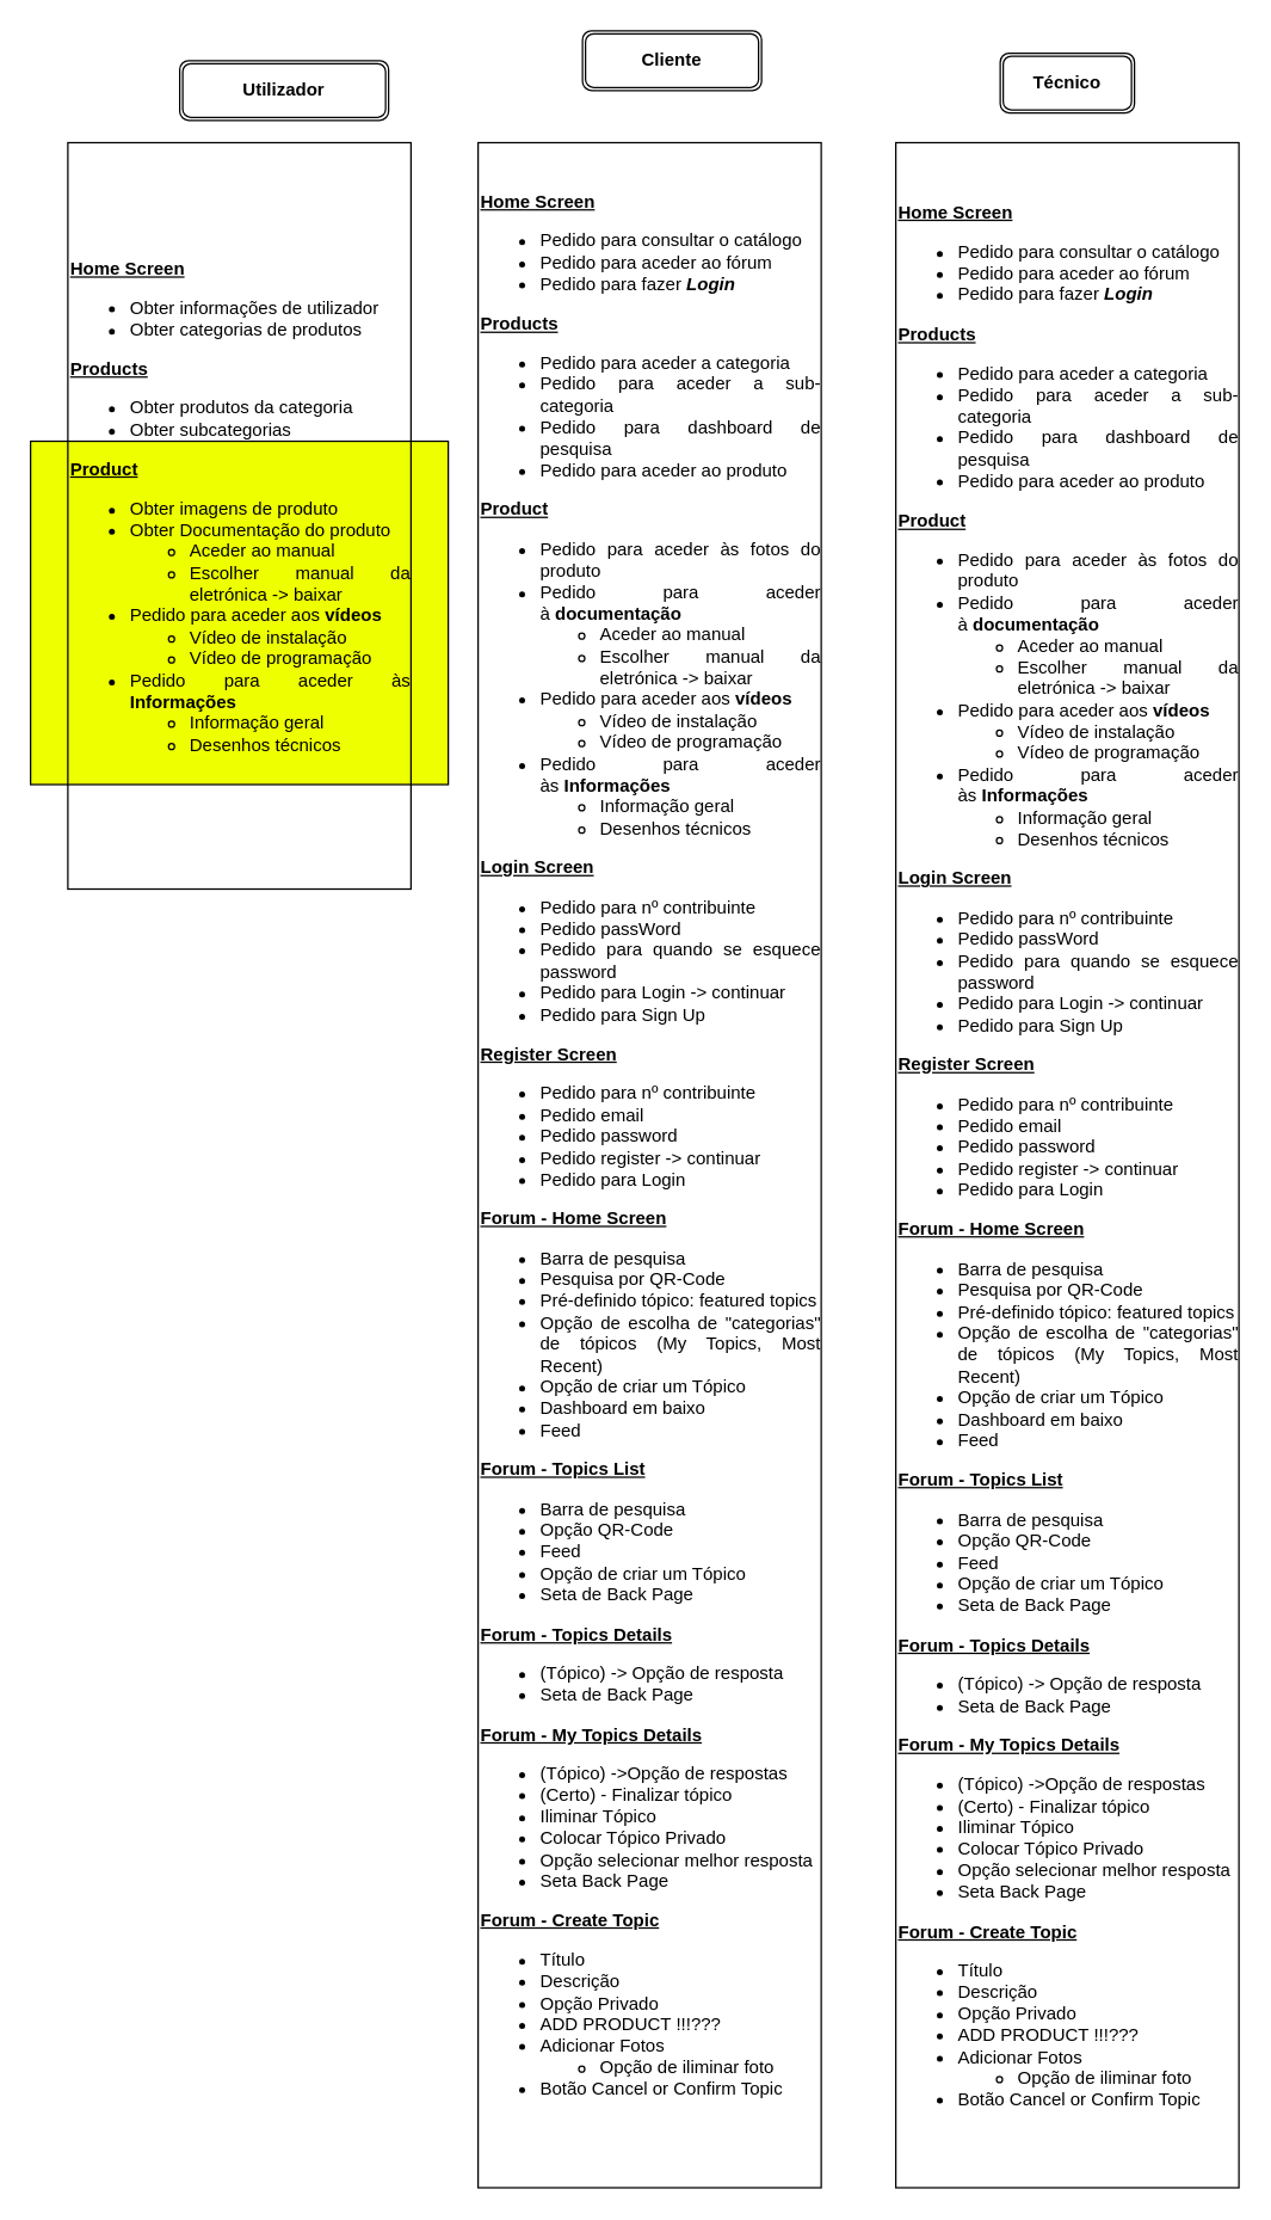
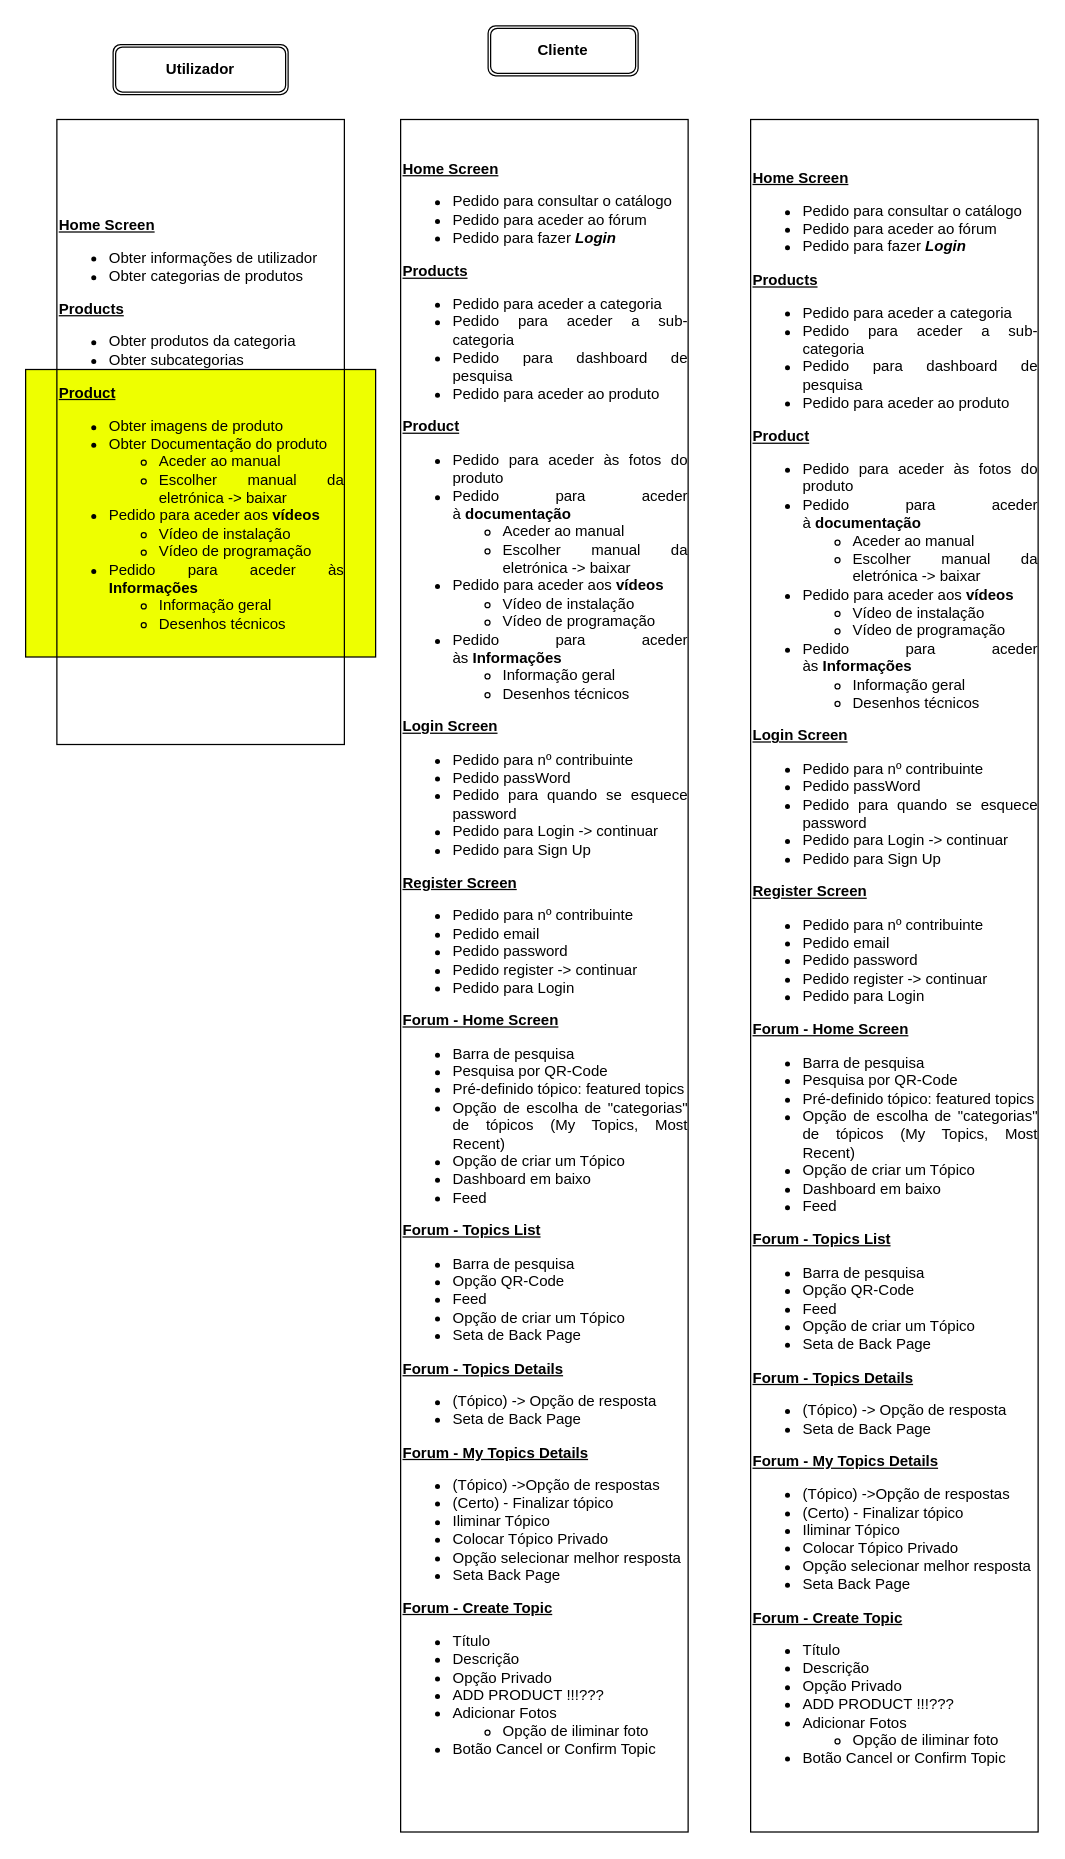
- <mxCell id="5" value="&lt;b&gt;Técnico&lt;/b&gt;" style="shape=ext;double=1;rounded=1;whiteSpace=wrap;html=1;" parent="1" vertex="1"><mxGeometry x="670" y="35" width="90" height="40" as="geometry" /></mxCell>
- <mxCell id="3" value="&lt;b&gt;Utilizador&lt;/b&gt;" style="shape=ext;double=1;rounded=1;whiteSpace=wrap;html=1;" parent="1" vertex="1"><mxGeometry x="120" y="40" width="140" height="40" as="geometry" /></mxCell>
+ <mxCell id="3" value="&lt;b&gt;Utilizador&lt;/b&gt;" style="shape=ext;double=1;rounded=1;whiteSpace=wrap;html=1;" parent="1" vertex="1"><mxGeometry x="90" y="35" width="140" height="40" as="geometry" /></mxCell>
